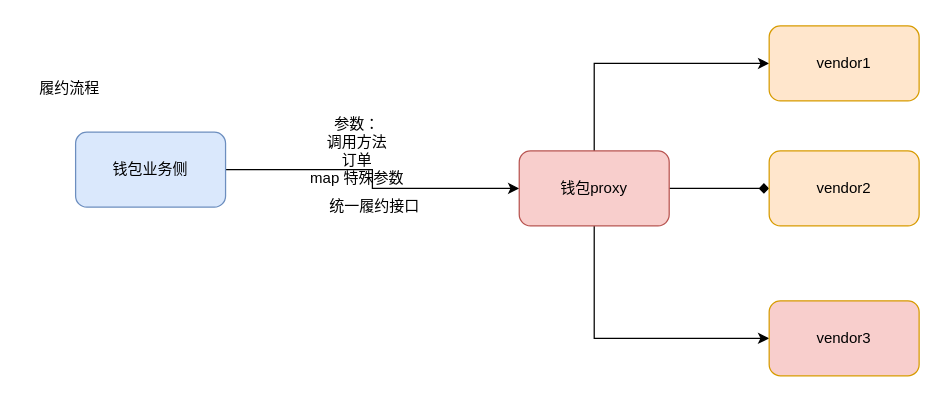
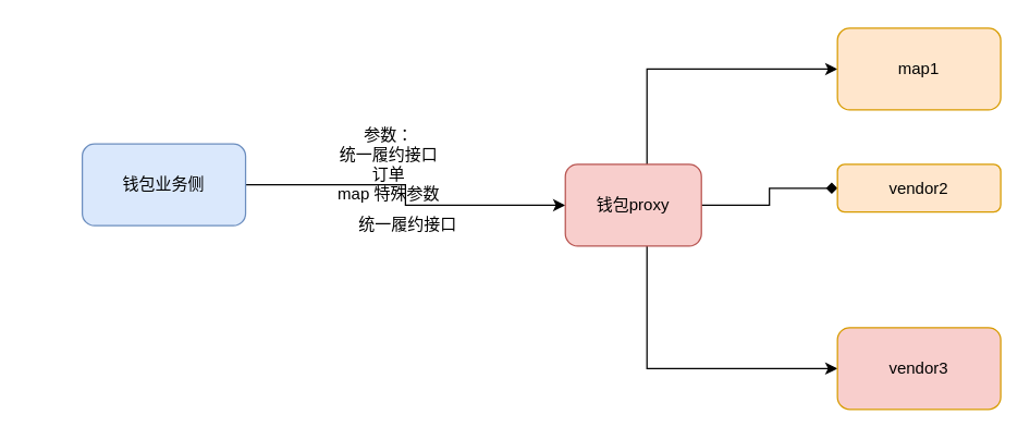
- <mxCell id="9" value="vendor1" style="whiteSpace=wrap;html=1;rounded=1;fillColor=#ffe6cc;strokeColor=#d79b00;" vertex="1" parent="1"><mxGeometry x="615" y="20" width="120" height="60" as="geometry" /></mxCell>
+ <mxCell id="9" value="map1" style="whiteSpace=wrap;html=1;rounded=1;fillColor=#ffe6cc;strokeColor=#d79b00;" vertex="1" parent="1"><mxGeometry x="615" y="20" width="120" height="60" as="geometry" /></mxCell>
- <mxCell id="12" value="履约流程" style="text;html=1;align=center;verticalAlign=middle;resizable=0;points=[];autosize=1;strokeColor=none;fillColor=none;" vertex="1" parent="1"><mxGeometry x="20" y="55" width="70" height="30" as="geometry" /></mxCell>
- <mxCell id="8" value="参数：&lt;br&gt;调用方法&lt;br&gt;订单&lt;br&gt;map 特殊参数" style="text;html=1;align=center;verticalAlign=middle;resizable=0;points=[];autosize=1;strokeColor=none;fillColor=none;" vertex="1" parent="1"><mxGeometry x="235" y="85" width="100" height="70" as="geometry" /></mxCell>
+ <mxCell id="8" value="参数：&lt;br&gt;统一履约接口&lt;br&gt;订单&lt;br&gt;map 特殊参数" style="text;html=1;align=center;verticalAlign=middle;resizable=0;points=[];autosize=1;strokeColor=none;fillColor=none;" vertex="1" parent="1"><mxGeometry x="235" y="85" width="100" height="70" as="geometry" /></mxCell>
- <mxCell id="7" value="钱包proxy" style="whiteSpace=wrap;html=1;rounded=1;fillColor=#f8cecc;strokeColor=#b85450;" vertex="1" parent="1"><mxGeometry x="415" y="120" width="120" height="60" as="geometry" /></mxCell>
+ <mxCell id="7" value="钱包proxy" style="whiteSpace=wrap;html=1;rounded=1;fillColor=#f8cecc;strokeColor=#b85450;" vertex="1" parent="1"><mxGeometry x="415" y="120" width="100" height="60" as="geometry" /></mxCell>
- <mxCell id="10" value="vendor2" style="whiteSpace=wrap;html=1;rounded=1;fillColor=#ffe6cc;strokeColor=#d79b00;" vertex="1" parent="1"><mxGeometry x="615" y="120" width="120" height="60" as="geometry" /></mxCell>
+ <mxCell id="10" value="vendor2" style="whiteSpace=wrap;html=1;rounded=1;fillColor=#ffe6cc;strokeColor=#d79b00;" vertex="1" parent="1"><mxGeometry x="615" y="120" width="120" height="35" as="geometry" /></mxCell>
